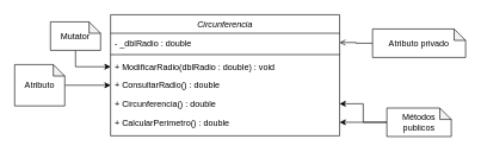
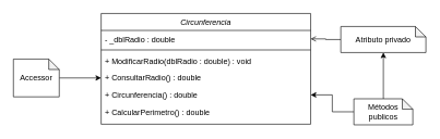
- <mxCell id="10" value="Mutator" style="shape=note;whiteSpace=wrap;html=1;backgroundOutline=1;darkOpacity=0.05;size=16;" vertex="1" parent="1"><mxGeometry x="70" y="30" width="70" height="40" as="geometry" /></mxCell>
- <mxCell id="9" value="" style="edgeStyle=orthogonalEdgeStyle;rounded=0;orthogonalLoop=1;jettySize=auto;html=1;" edge="1" parent="1" source="10" target="5"><mxGeometry relative="1" as="geometry" /></mxCell>
- <mxCell id="12" value="Atributo" style="shape=note;whiteSpace=wrap;html=1;backgroundOutline=1;darkOpacity=0.05;size=16;" vertex="1" parent="1"><mxGeometry x="20" y="90" width="70" height="58" as="geometry" /></mxCell>
+ <mxCell id="12" value="Accessor" style="shape=note;whiteSpace=wrap;html=1;backgroundOutline=1;darkOpacity=0.05;size=16;" vertex="1" parent="1"><mxGeometry x="20" y="90" width="70" height="58" as="geometry" /></mxCell>
- <mxCell id="15" value="" style="edgeStyle=orthogonalEdgeStyle;rounded=0;orthogonalLoop=1;jettySize=auto;html=1;" edge="1" parent="1" source="17" target="8"><mxGeometry relative="1" as="geometry" /></mxCell>
+ <mxCell id="15" value="" style="edgeStyle=orthogonalEdgeStyle;rounded=0;orthogonalLoop=1;jettySize=auto;html=1;" edge="1" parent="1" source="17" target="14"><mxGeometry relative="1" as="geometry" /></mxCell>
